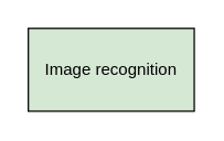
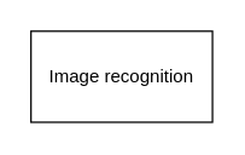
- <mxCell id="2" value="Image recognition" style="rounded=0;whiteSpace=wrap;html=1;fillColor=#d5e8d4;" vertex="1" parent="1"><mxGeometry x="20" y="20" width="120" height="60" as="geometry" /></mxCell>
+ <mxCell id="2" value="Image recognition" style="rounded=0;whiteSpace=wrap;html=1;" vertex="1" parent="1"><mxGeometry x="20" y="20" width="120" height="60" as="geometry" /></mxCell>
